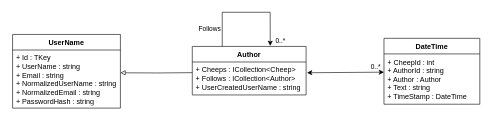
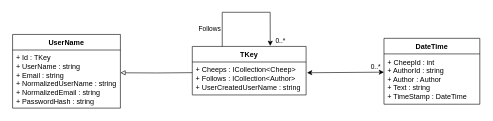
- <mxCell id="2" value="Author" style="swimlane;fontStyle=1;align=center;verticalAlign=top;childLayout=stackLayout;horizontal=1;startSize=26;horizontalStack=0;resizeParent=1;resizeParentMax=0;resizeLast=0;collapsible=1;marginBottom=0;whiteSpace=wrap;html=1;" parent="1" vertex="1"><mxGeometry x="320" y="77" width="190" height="81" as="geometry" /></mxCell>
+ <mxCell id="2" value="TKey" style="swimlane;fontStyle=1;align=center;verticalAlign=top;childLayout=stackLayout;horizontal=1;startSize=26;horizontalStack=0;resizeParent=1;resizeParentMax=0;resizeLast=0;collapsible=1;marginBottom=0;whiteSpace=wrap;html=1;" parent="1" vertex="1"><mxGeometry x="320" y="77" width="190" height="81" as="geometry" /></mxCell>
